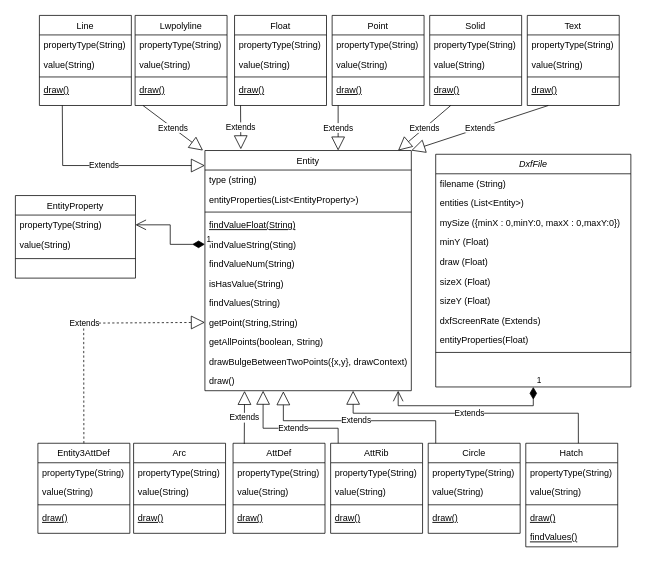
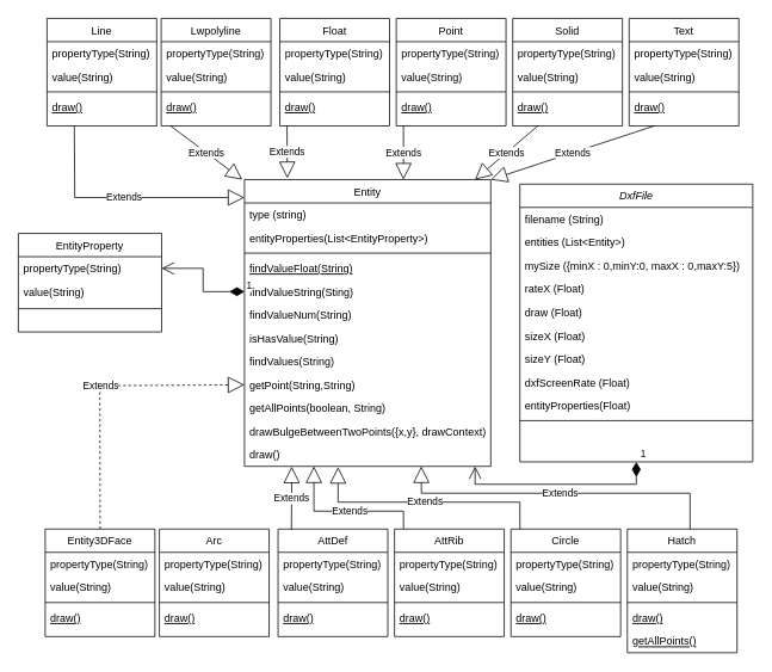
- <mxCell id="22" value="mySize ({minX : 0,minY:0, maxX : 0,maxY:0})" style="text;align=left;verticalAlign=top;spacingLeft=4;spacingRight=4;overflow=hidden;rotatable=0;points=[[0,0.5],[1,0.5]];portConstraint=eastwest;" vertex="1" parent="19"><mxGeometry y="78" width="260" height="26" as="geometry" /></mxCell>
+ <mxCell id="22" value="mySize ({minX : 0,minY:0, maxX : 0,maxY:5})" style="text;align=left;verticalAlign=top;spacingLeft=4;spacingRight=4;overflow=hidden;rotatable=0;points=[[0,0.5],[1,0.5]];portConstraint=eastwest;" vertex="1" parent="19"><mxGeometry y="78" width="260" height="26" as="geometry" /></mxCell>
- <mxCell id="23" value="minY (Float)" style="text;align=left;verticalAlign=top;spacingLeft=4;spacingRight=4;overflow=hidden;rotatable=0;points=[[0,0.5],[1,0.5]];portConstraint=eastwest;" vertex="1" parent="19"><mxGeometry y="104" width="260" height="26" as="geometry" /></mxCell>
+ <mxCell id="23" value="rateX (Float)" style="text;align=left;verticalAlign=top;spacingLeft=4;spacingRight=4;overflow=hidden;rotatable=0;points=[[0,0.5],[1,0.5]];portConstraint=eastwest;" vertex="1" parent="19"><mxGeometry y="104" width="260" height="26" as="geometry" /></mxCell>
- <mxCell id="27" value="dxfScreenRate (Extends)" style="text;align=left;verticalAlign=top;spacingLeft=4;spacingRight=4;overflow=hidden;rotatable=0;points=[[0,0.5],[1,0.5]];portConstraint=eastwest;" vertex="1" parent="19"><mxGeometry y="208" width="260" height="26" as="geometry" /></mxCell>
+ <mxCell id="27" value="dxfScreenRate (Float)" style="text;align=left;verticalAlign=top;spacingLeft=4;spacingRight=4;overflow=hidden;rotatable=0;points=[[0,0.5],[1,0.5]];portConstraint=eastwest;" vertex="1" parent="19"><mxGeometry y="208" width="260" height="26" as="geometry" /></mxCell>
- <mxCell id="30" value="Entity3AttDef" style="swimlane;fontStyle=0;align=center;verticalAlign=top;childLayout=stackLayout;horizontal=1;startSize=26;horizontalStack=0;resizeParent=1;resizeLast=0;collapsible=1;marginBottom=0;rounded=0;shadow=0;strokeWidth=1;" vertex="1" parent="1"><mxGeometry x="50" y="590" width="122.5" height="120" as="geometry"><mxRectangle x="130" y="380" width="160" height="26" as="alternateBounds" /></mxGeometry></mxCell>
+ <mxCell id="30" value="Entity3DFace" style="swimlane;fontStyle=0;align=center;verticalAlign=top;childLayout=stackLayout;horizontal=1;startSize=26;horizontalStack=0;resizeParent=1;resizeLast=0;collapsible=1;marginBottom=0;rounded=0;shadow=0;strokeWidth=1;" vertex="1" parent="1"><mxGeometry x="50" y="590" width="122.5" height="120" as="geometry"><mxRectangle x="130" y="380" width="160" height="26" as="alternateBounds" /></mxGeometry></mxCell>
- <mxCell id="63" value="findValues()" style="text;align=left;verticalAlign=top;spacingLeft=4;spacingRight=4;overflow=hidden;rotatable=0;points=[[0,0.5],[1,0.5]];portConstraint=eastwest;fontStyle=4" vertex="1" parent="58"><mxGeometry y="112" width="122.5" height="26" as="geometry" /></mxCell>
+ <mxCell id="63" value="getAllPoints()" style="text;align=left;verticalAlign=top;spacingLeft=4;spacingRight=4;overflow=hidden;rotatable=0;points=[[0,0.5],[1,0.5]];portConstraint=eastwest;fontStyle=4" vertex="1" parent="58"><mxGeometry y="112" width="122.5" height="26" as="geometry" /></mxCell>
